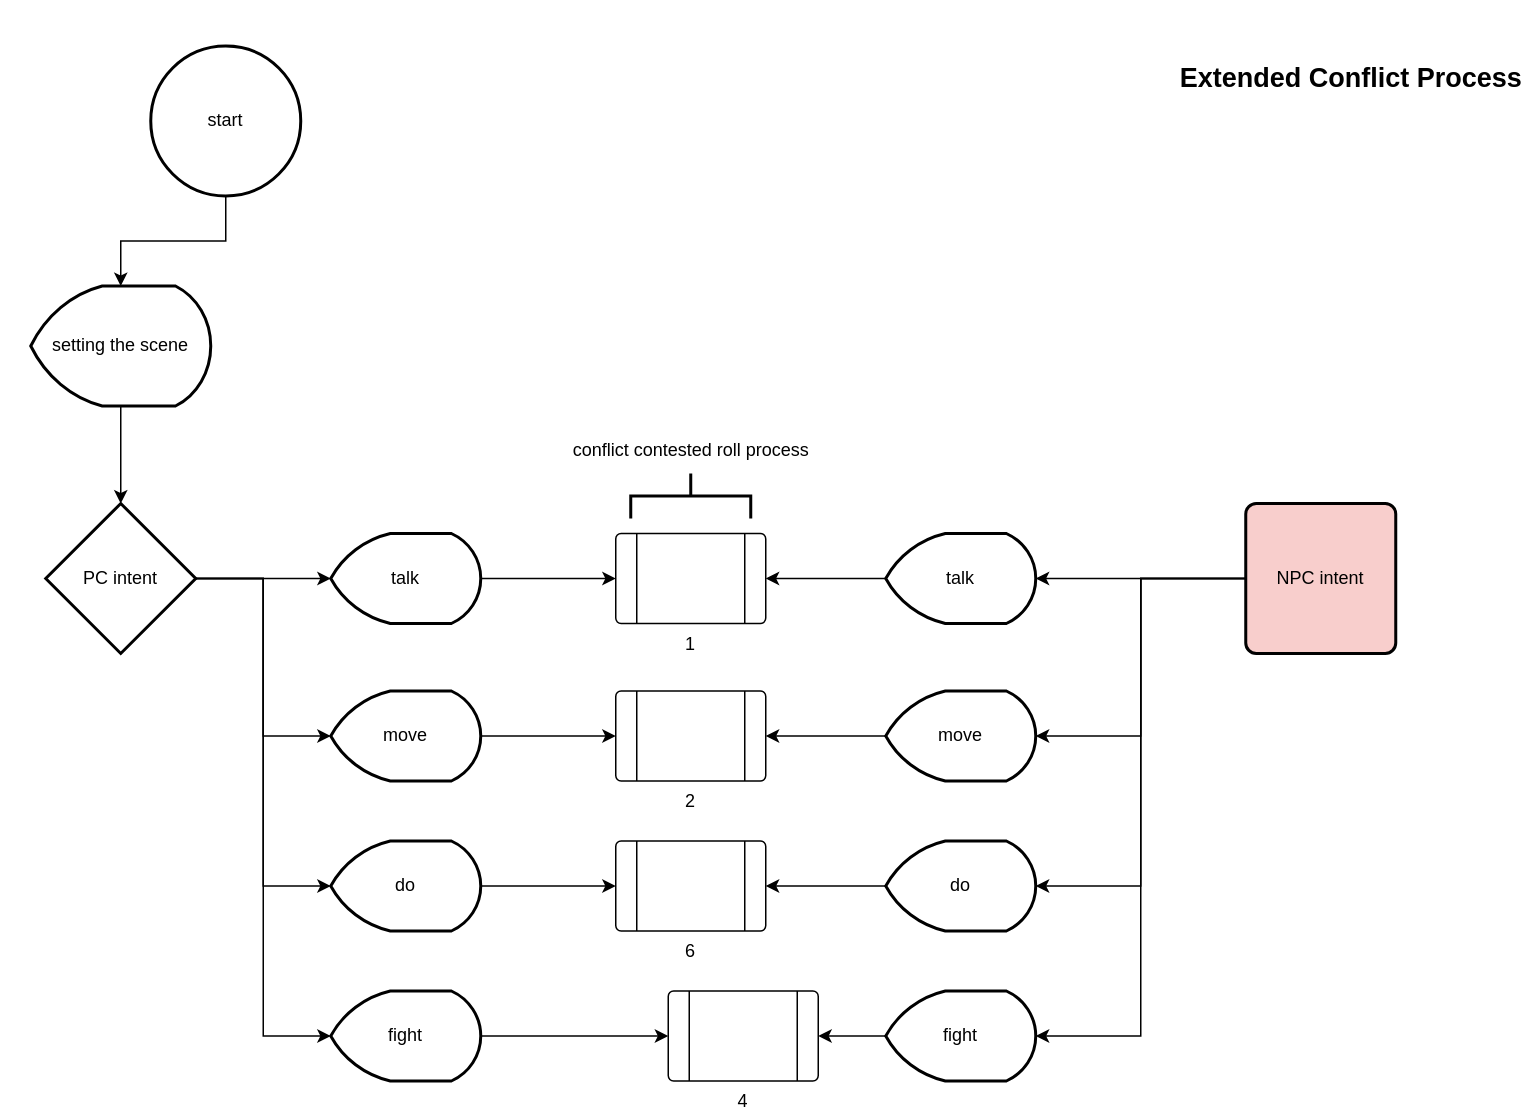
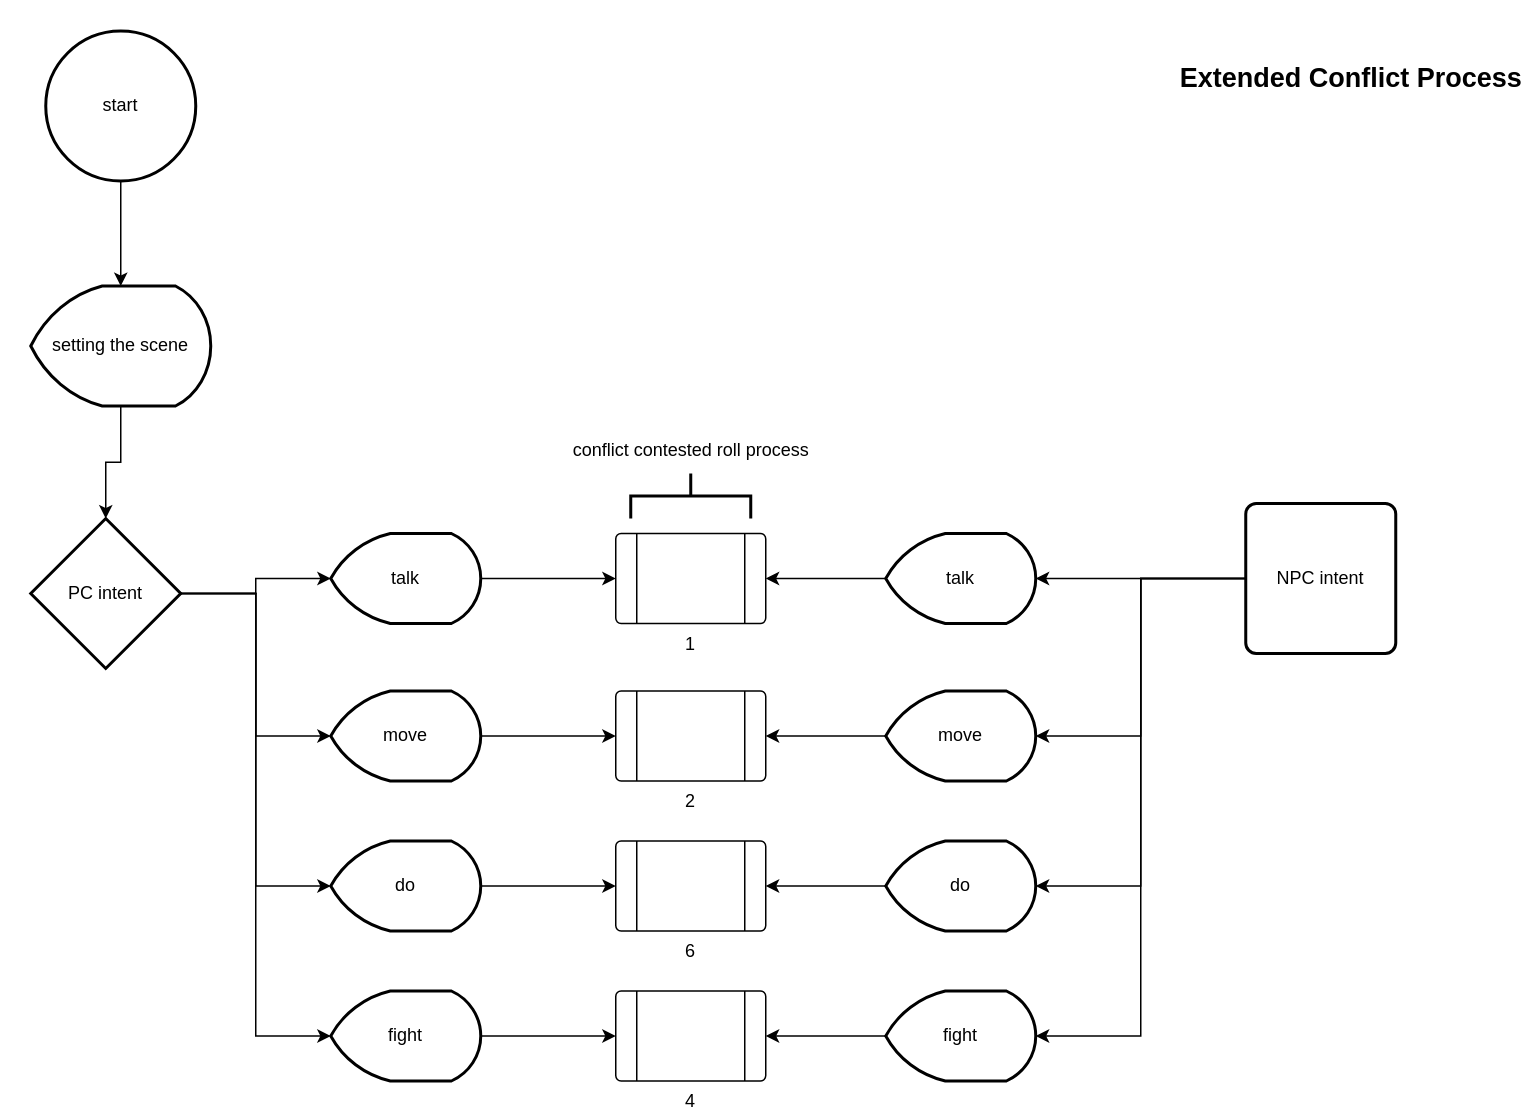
- <mxCell id="3" value="start" style="strokeWidth=2;html=1;shape=mxgraph.flowchart.start_2;whiteSpace=wrap;" parent="1" vertex="1"><mxGeometry x="100" y="30" width="100" height="100" as="geometry" /></mxCell>
+ <mxCell id="3" value="start" style="strokeWidth=2;html=1;shape=mxgraph.flowchart.start_2;whiteSpace=wrap;" parent="1" vertex="1"><mxGeometry x="30" y="20" width="100" height="100" as="geometry" /></mxCell>
- <mxCell id="11" value="PC intent" style="strokeWidth=2;html=1;shape=mxgraph.flowchart.decision;whiteSpace=wrap;" vertex="1" parent="1"><mxGeometry x="30" y="335" width="100" height="100" as="geometry" /></mxCell>
+ <mxCell id="11" value="PC intent" style="strokeWidth=2;html=1;shape=mxgraph.flowchart.decision;whiteSpace=wrap;" vertex="1" parent="1"><mxGeometry x="20" y="345" width="100" height="100" as="geometry" /></mxCell>
- <mxCell id="16" value="NPC intent" style="rounded=1;whiteSpace=wrap;html=1;absoluteArcSize=1;arcSize=14;strokeWidth=2;fillColor=#f8cecc;" vertex="1" parent="1"><mxGeometry x="830" y="335" width="100" height="100" as="geometry" /></mxCell>
+ <mxCell id="16" value="NPC intent" style="rounded=1;whiteSpace=wrap;html=1;absoluteArcSize=1;arcSize=14;strokeWidth=2;" vertex="1" parent="1"><mxGeometry x="830" y="335" width="100" height="100" as="geometry" /></mxCell>
- <mxCell id="36" value="4" style="verticalLabelPosition=bottom;verticalAlign=top;html=1;shape=process;whiteSpace=wrap;rounded=1;size=0.14;arcSize=6;" vertex="1" parent="1"><mxGeometry x="445" y="660" width="100" height="60" as="geometry" /></mxCell>
+ <mxCell id="36" value="4" style="verticalLabelPosition=bottom;verticalAlign=top;html=1;shape=process;whiteSpace=wrap;rounded=1;size=0.14;arcSize=6;" vertex="1" parent="1"><mxGeometry x="410" y="660" width="100" height="60" as="geometry" /></mxCell>
